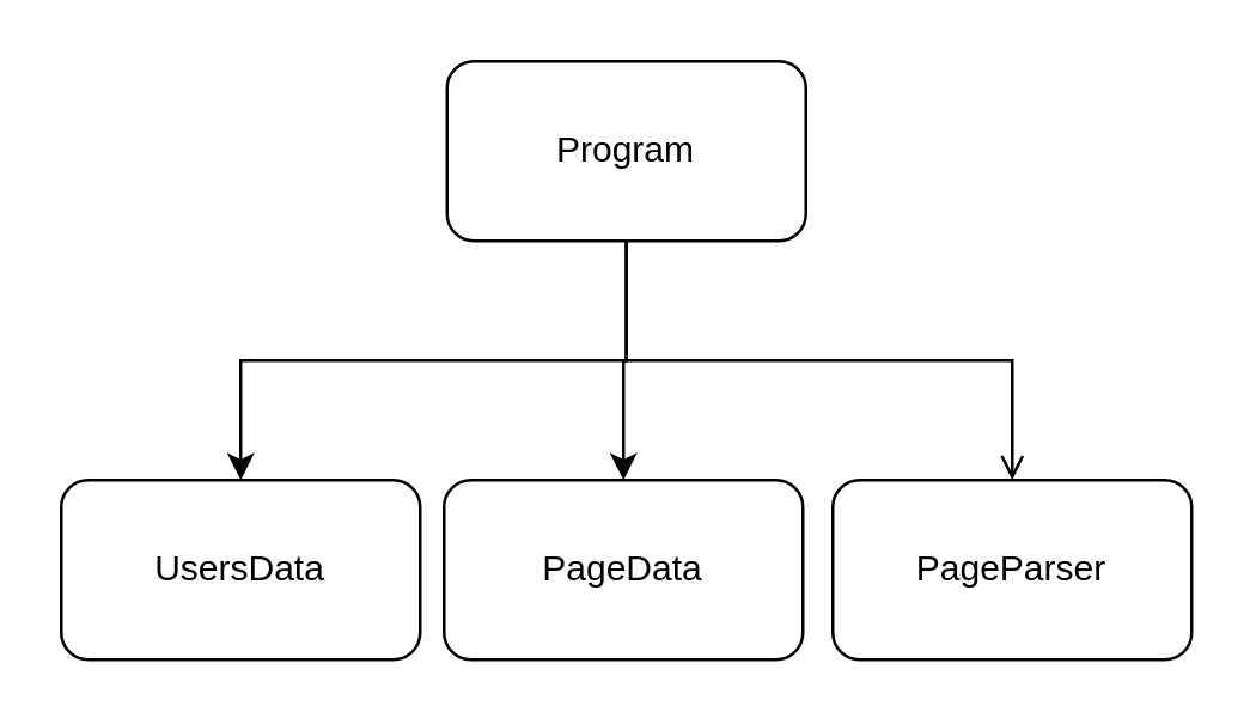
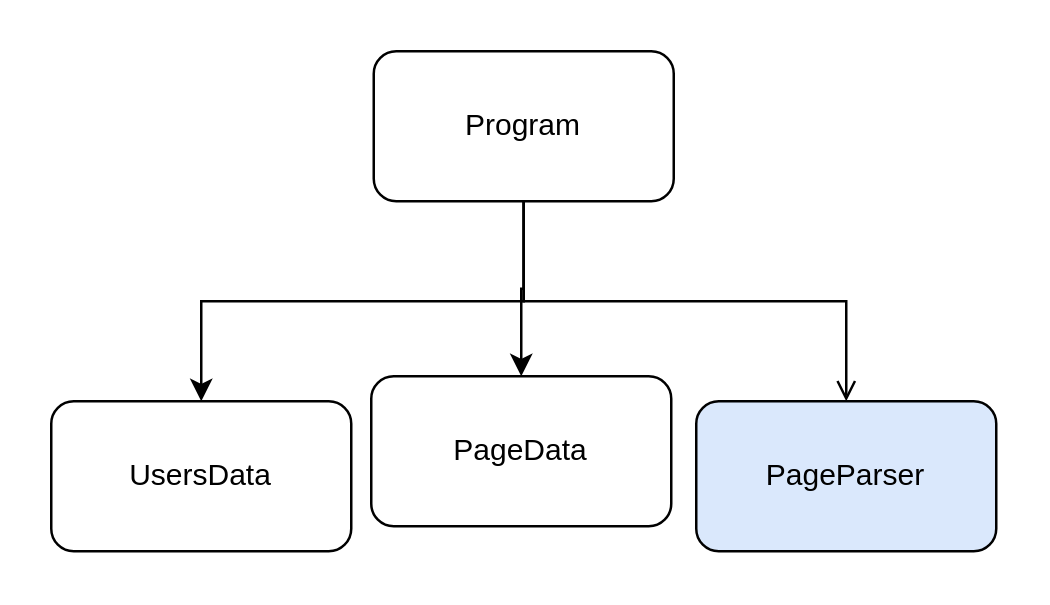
- <mxCell id="7" value="PageData" style="rounded=1;whiteSpace=wrap;html=1;" vertex="1" parent="1"><mxGeometry x="148" y="160" width="120" height="60" as="geometry" /></mxCell>
+ <mxCell id="7" value="PageData" style="rounded=1;whiteSpace=wrap;html=1;" vertex="1" parent="1"><mxGeometry x="148" y="150" width="120" height="60" as="geometry" /></mxCell>
- <mxCell id="6" value="PageParser&lt;br&gt;" style="rounded=1;whiteSpace=wrap;html=1;" vertex="1" parent="1"><mxGeometry x="278" y="160" width="120" height="60" as="geometry" /></mxCell>
+ <mxCell id="6" value="PageParser&lt;br&gt;" style="rounded=1;whiteSpace=wrap;html=1;fillColor=#dae8fc;" vertex="1" parent="1"><mxGeometry x="278" y="160" width="120" height="60" as="geometry" /></mxCell>
